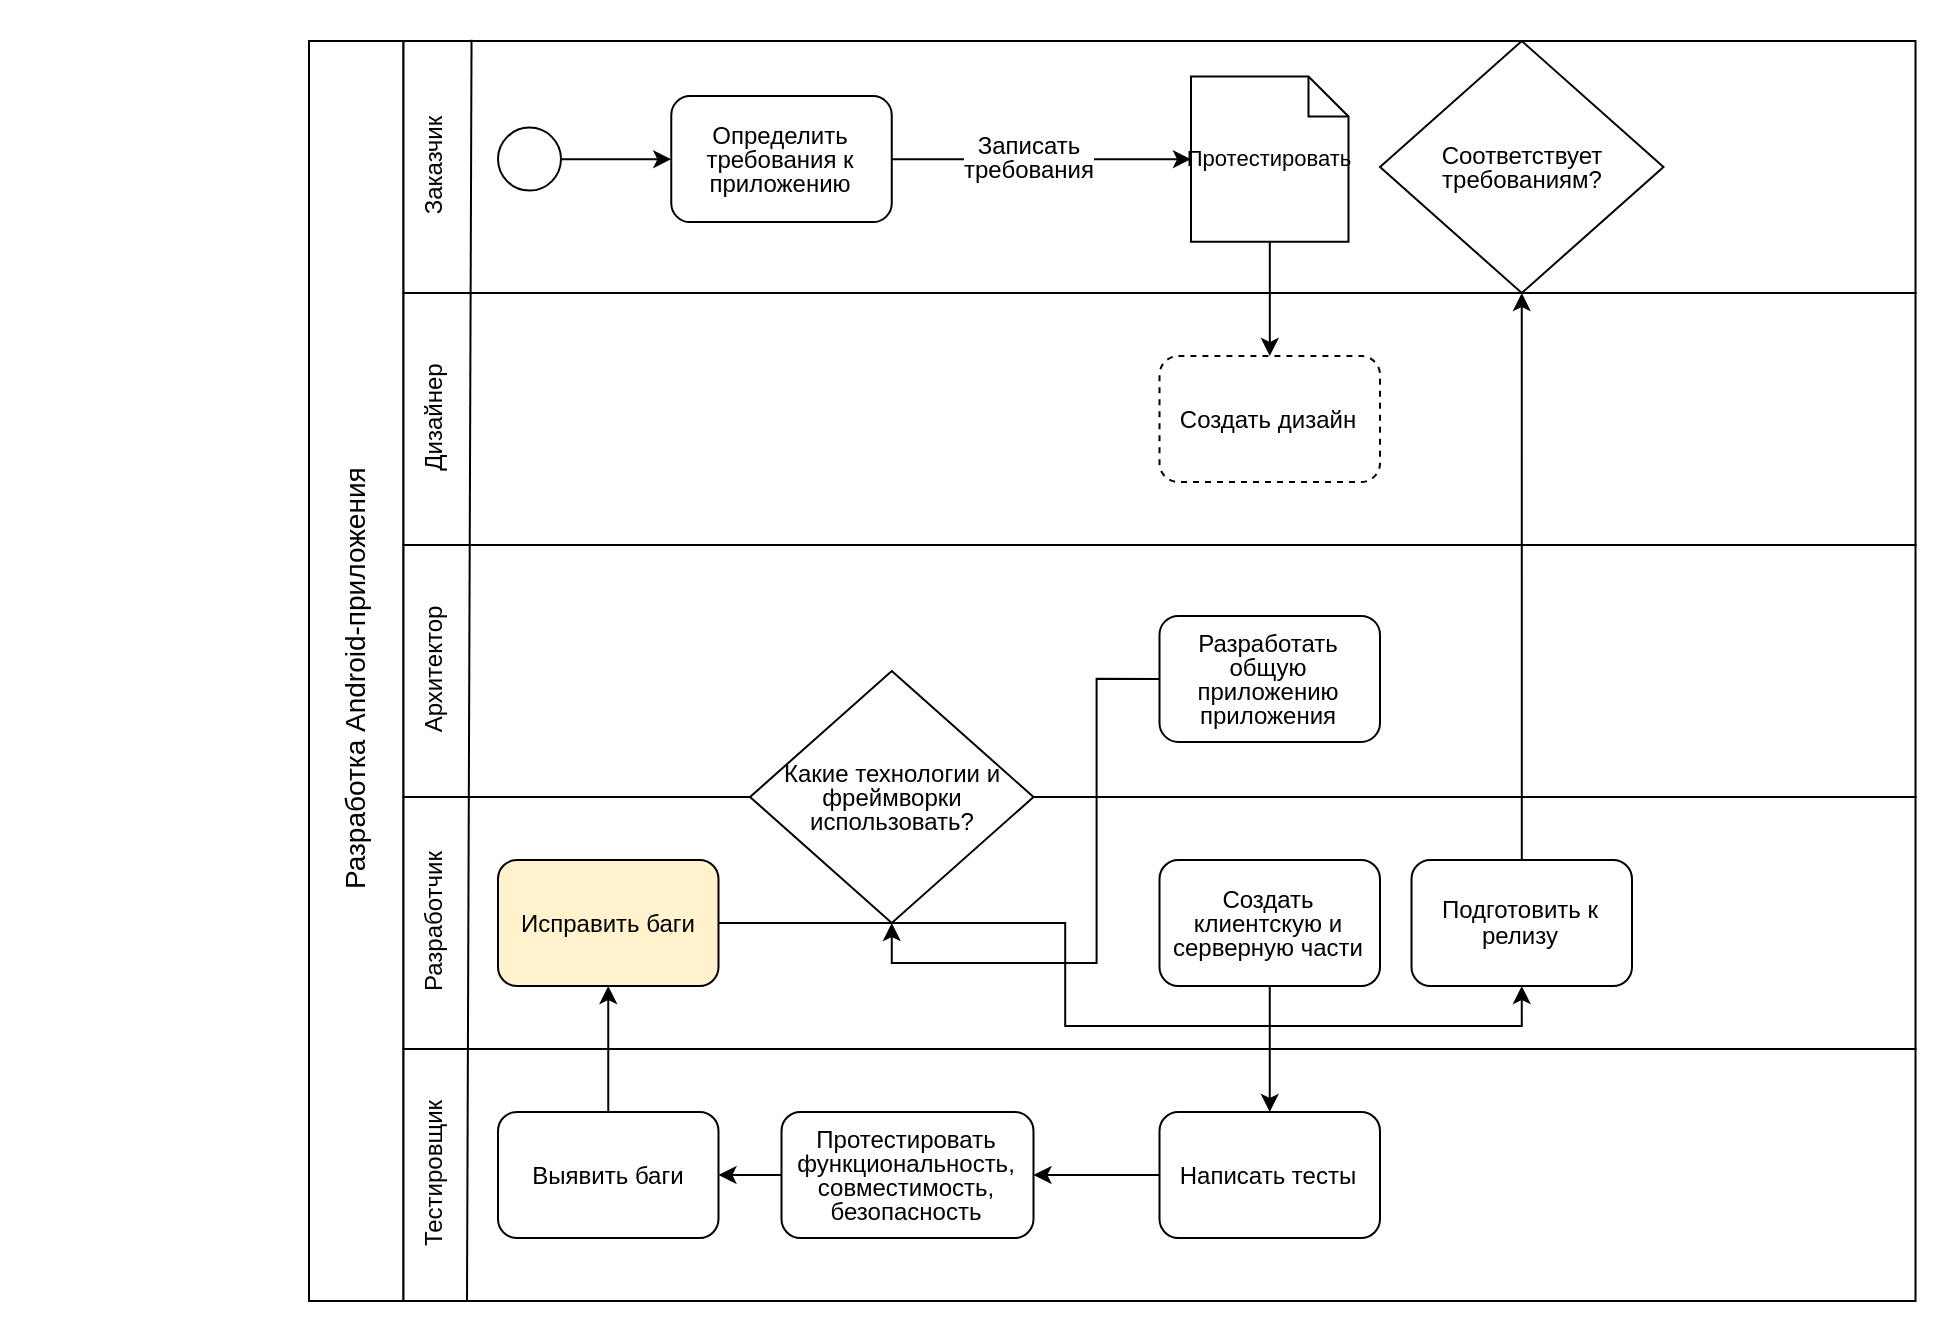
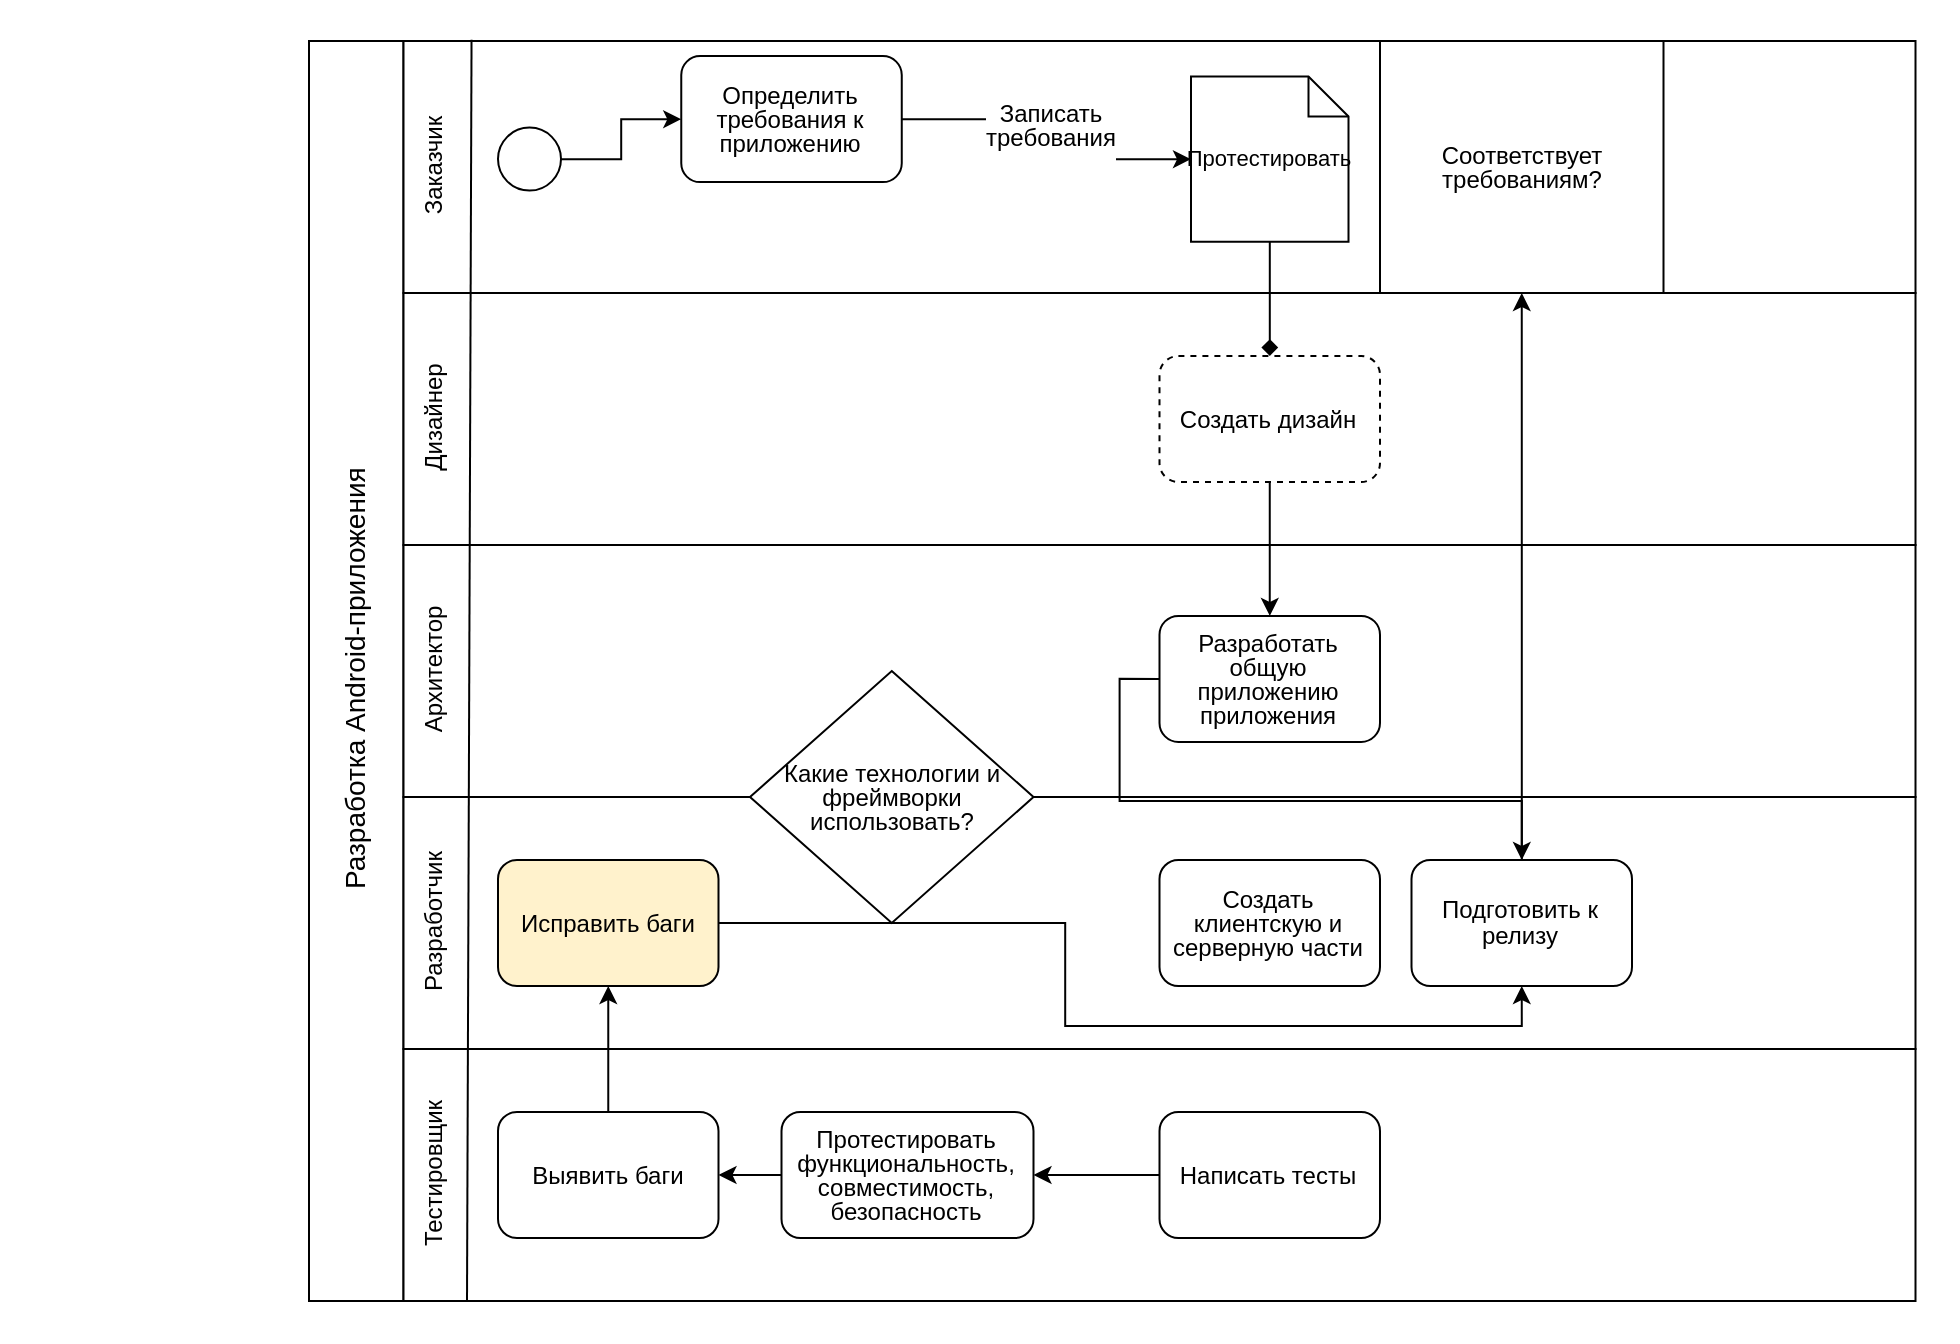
- <mxCell id="17" value="&lt;p style=&quot;line-height: 100%;&quot;&gt;&lt;font style=&quot;font-size: 12px;&quot;&gt;Определить требования к приложению&lt;/font&gt;&lt;/p&gt;" style="rounded=1;whiteSpace=wrap;html=1;" vertex="1" parent="2"><mxGeometry x="181.125" y="27.562" width="110.25" height="63" as="geometry" /></mxCell>
+ <mxCell id="17" value="&lt;p style=&quot;line-height: 100%;&quot;&gt;&lt;font style=&quot;font-size: 12px;&quot;&gt;Определить требования к приложению&lt;/font&gt;&lt;/p&gt;" style="rounded=1;whiteSpace=wrap;html=1;" vertex="1" parent="2"><mxGeometry x="186.125" y="7.562" width="110.25" height="63" as="geometry" /></mxCell>
- <mxCell id="37" value="&lt;p style=&quot;line-height: 100%;&quot;&gt;&lt;font style=&quot;font-size: 12px;&quot;&gt;Соответствует требованиям?&lt;/font&gt;&lt;/p&gt;" style="rhombus;whiteSpace=wrap;html=1;" vertex="1" parent="2"><mxGeometry x="535.5" width="141.75" height="126" as="geometry" /></mxCell>
+ <mxCell id="37" value="&lt;p style=&quot;line-height: 100%;&quot;&gt;&lt;font style=&quot;font-size: 12px;&quot;&gt;Соответствует требованиям?&lt;/font&gt;&lt;/p&gt;" style="whiteSpace=wrap;html=1;rounded=0;" vertex="1" parent="2"><mxGeometry x="535.5" width="141.75" height="126" as="geometry" /></mxCell>
- <mxCell id="23" value="" style="edgeStyle=orthogonalEdgeStyle;rounded=0;orthogonalLoop=1;jettySize=auto;html=1;" edge="1" parent="2" source="19" target="22"><mxGeometry relative="1" as="geometry" /></mxCell>
+ <mxCell id="23" value="" style="edgeStyle=orthogonalEdgeStyle;rounded=0;orthogonalLoop=1;jettySize=auto;html=1;endArrow=diamond;" edge="1" parent="2" source="19" target="22"><mxGeometry relative="1" as="geometry" /></mxCell>
+ <mxCell id="25" value="" style="edgeStyle=orthogonalEdgeStyle;rounded=0;orthogonalLoop=1;jettySize=auto;html=1;" edge="1" parent="2" source="22" target="24"><mxGeometry relative="1" as="geometry" /></mxCell>
- <mxCell id="27" style="edgeStyle=orthogonalEdgeStyle;rounded=0;orthogonalLoop=1;jettySize=auto;html=1;exitX=0;exitY=0.5;exitDx=0;exitDy=0;entryX=0.5;entryY=1;entryDx=0;entryDy=0;" edge="1" parent="2" source="24" target="26"><mxGeometry relative="1" as="geometry" /></mxCell>
+ <mxCell id="27" style="edgeStyle=orthogonalEdgeStyle;rounded=0;orthogonalLoop=1;jettySize=auto;html=1;exitX=0;exitY=0.5;exitDx=0;exitDy=0;" edge="1" parent="2" source="24" target="39"><mxGeometry relative="1" as="geometry" /></mxCell>
- <mxCell id="30" value="" style="edgeStyle=orthogonalEdgeStyle;rounded=0;orthogonalLoop=1;jettySize=auto;html=1;" edge="1" parent="2" source="28" target="29"><mxGeometry relative="1" as="geometry" /></mxCell>
